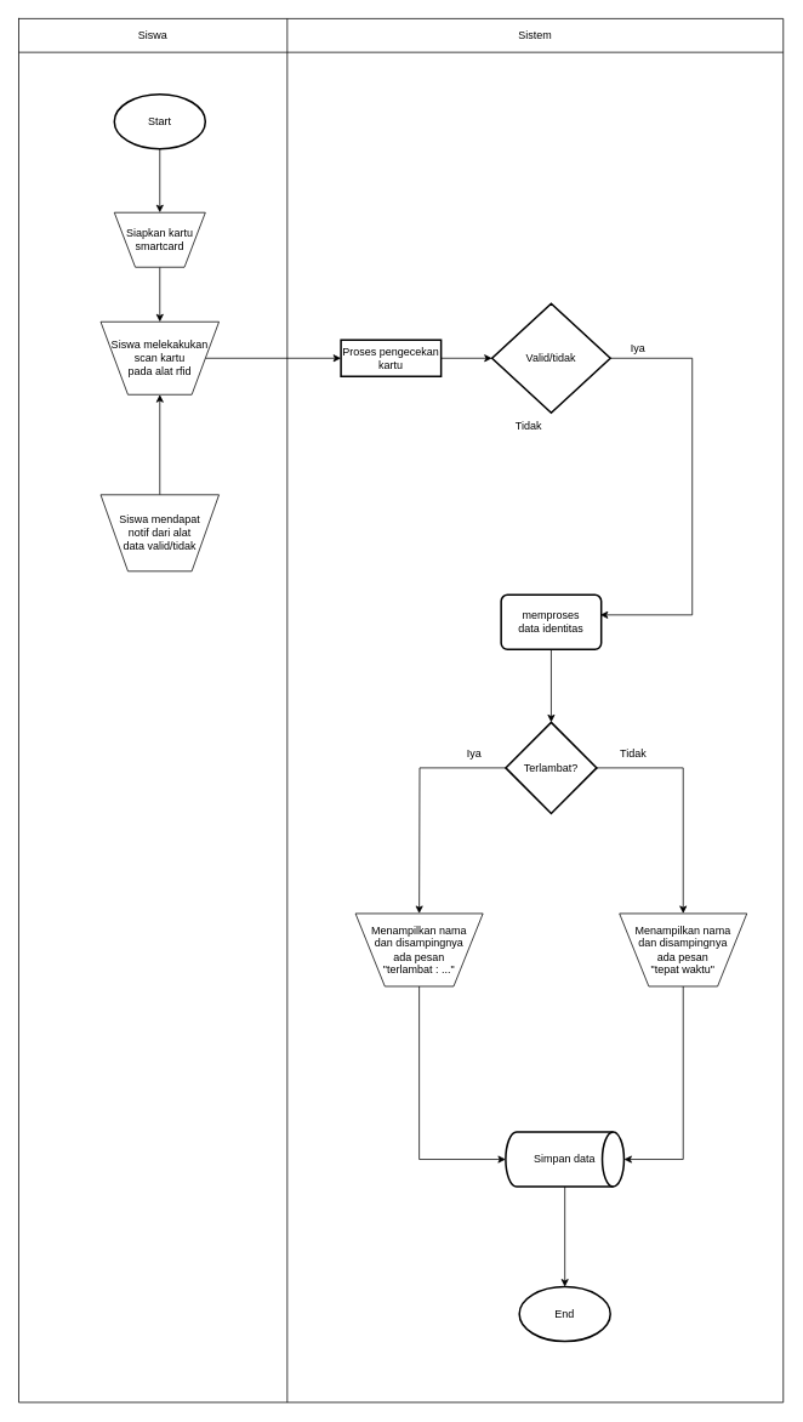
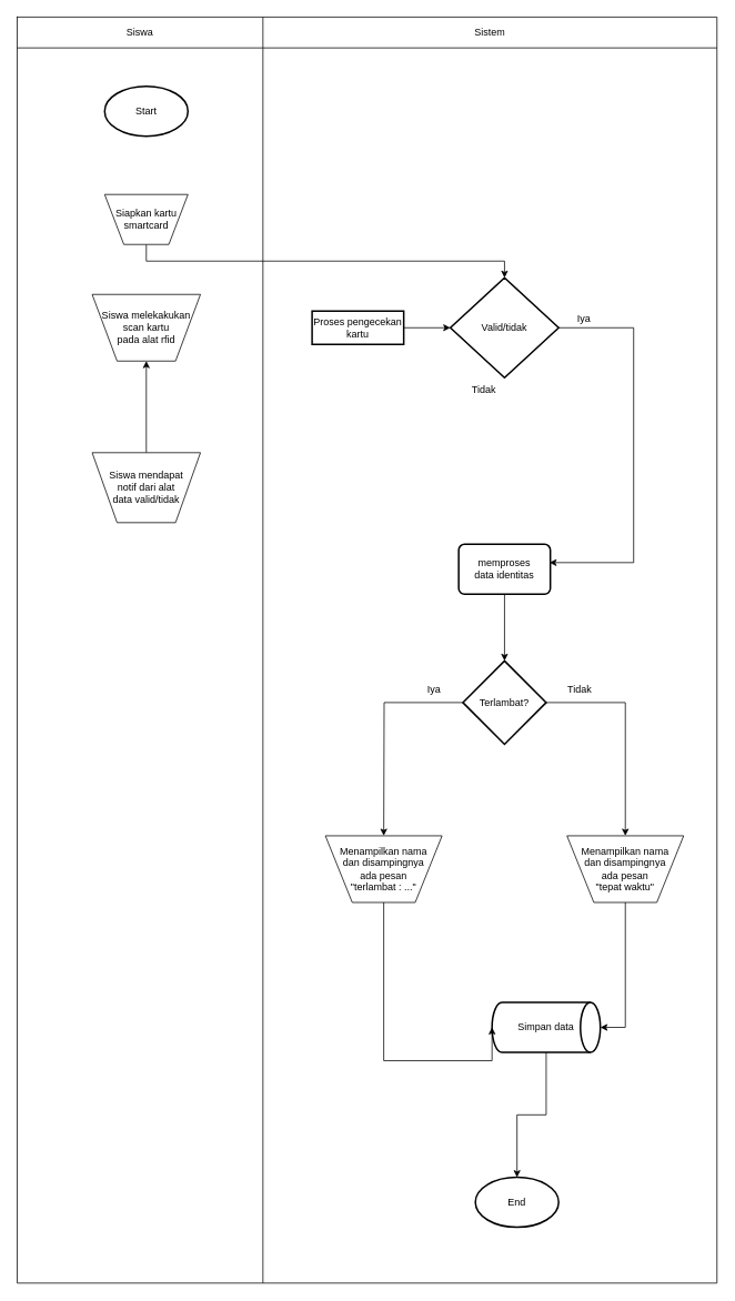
- <mxCell id="9" style="edgeStyle=orthogonalEdgeStyle;rounded=0;orthogonalLoop=1;jettySize=auto;html=1;exitX=0.5;exitY=1;exitDx=0;exitDy=0;exitPerimeter=0;entryX=0.5;entryY=0;entryDx=0;entryDy=0;" parent="1" source="10" target="12" edge="1"><mxGeometry relative="1" as="geometry" /></mxCell>
- <mxCell id="11" style="edgeStyle=orthogonalEdgeStyle;rounded=0;orthogonalLoop=1;jettySize=auto;html=1;exitX=0.5;exitY=1;exitDx=0;exitDy=0;entryX=0.5;entryY=0;entryDx=0;entryDy=0;" parent="1" source="12" target="15" edge="1"><mxGeometry relative="1" as="geometry" /></mxCell>
+ <mxCell id="11" style="edgeStyle=orthogonalEdgeStyle;rounded=0;orthogonalLoop=1;jettySize=auto;html=1;exitX=0.5;exitY=1;exitDx=0;exitDy=0;" parent="1" source="12" target="18" edge="1"><mxGeometry relative="1" as="geometry" /></mxCell>
- <mxCell id="14" style="edgeStyle=orthogonalEdgeStyle;rounded=0;orthogonalLoop=1;jettySize=auto;html=1;exitX=1;exitY=0.5;exitDx=0;exitDy=0;entryX=0;entryY=0.5;entryDx=0;entryDy=0;" parent="1" source="15" target="29" edge="1"><mxGeometry relative="1" as="geometry" /></mxCell>
- <mxCell id="25" value="Simpan data" style="strokeWidth=2;html=1;shape=mxgraph.flowchart.direct_data;whiteSpace=wrap;" parent="1" vertex="1"><mxGeometry x="555" y="1243" width="130" height="60" as="geometry" /></mxCell>
+ <mxCell id="25" value="Simpan data" style="strokeWidth=2;html=1;shape=mxgraph.flowchart.direct_data;whiteSpace=wrap;" parent="1" vertex="1"><mxGeometry x="590" y="1203" width="130" height="60" as="geometry" /></mxCell>
